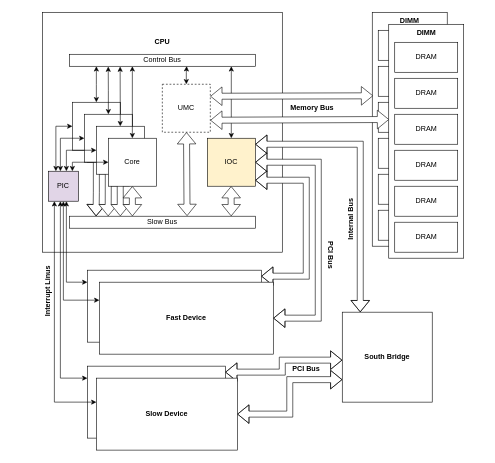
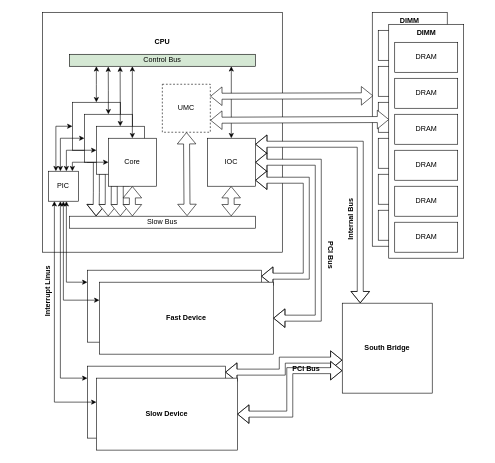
- <mxCell id="21" value="Control Bus" style="rounded=0;whiteSpace=wrap;html=1;direction=west;" vertex="1" parent="1"><mxGeometry x="115" y="90" width="310" height="20" as="geometry" /></mxCell>
+ <mxCell id="21" value="Control Bus" style="rounded=0;whiteSpace=wrap;html=1;direction=west;fillColor=#d5e8d4;" vertex="1" parent="1"><mxGeometry x="115" y="90" width="310" height="20" as="geometry" /></mxCell>
- <mxCell id="26" style="edgeStyle=orthogonalEdgeStyle;rounded=0;orthogonalLoop=1;jettySize=auto;html=1;startArrow=classic;startFill=1;endArrow=classic;endFill=1;entryX=0.369;entryY=0.007;entryDx=0;entryDy=0;entryPerimeter=0;" edge="1" parent="1" source="27" target="21"><mxGeometry relative="1" as="geometry"><mxPoint x="319" y="110" as="targetPoint" /></mxGeometry></mxCell>
- <mxCell id="43" value="&lt;b&gt;Memory Bus&lt;/b&gt;" style="text;html=1;strokeColor=none;fillColor=none;align=center;verticalAlign=middle;whiteSpace=wrap;rounded=0;" vertex="1" parent="1"><mxGeometry x="480" y="165" width="80" height="30" as="geometry" /></mxCell>
- <mxCell id="33" value="IOC" style="whiteSpace=wrap;html=1;aspect=fixed;fillColor=#fff2cc;" vertex="1" parent="1"><mxGeometry x="345" y="230" width="80" height="80" as="geometry" /></mxCell>
+ <mxCell id="33" value="IOC" style="whiteSpace=wrap;html=1;aspect=fixed;" vertex="1" parent="1"><mxGeometry x="345" y="230" width="80" height="80" as="geometry" /></mxCell>
- <mxCell id="50" value="PIC" style="whiteSpace=wrap;html=1;aspect=fixed;fillColor=#e1d5e7;" vertex="1" parent="1"><mxGeometry x="80" y="285" width="50" height="50" as="geometry" /></mxCell>
+ <mxCell id="50" value="PIC" style="whiteSpace=wrap;html=1;aspect=fixed;" vertex="1" parent="1"><mxGeometry x="80" y="285" width="50" height="50" as="geometry" /></mxCell>
- <mxCell id="53" value="&lt;div&gt;&lt;b&gt;South Bridge&lt;/b&gt;&lt;br&gt;&lt;/div&gt;" style="whiteSpace=wrap;html=1;aspect=fixed;" vertex="1" parent="1"><mxGeometry x="570" y="520" width="150" height="150" as="geometry" /></mxCell>
+ <mxCell id="53" value="&lt;div&gt;&lt;b&gt;South Bridge&lt;/b&gt;&lt;br&gt;&lt;/div&gt;" style="whiteSpace=wrap;html=1;aspect=fixed;" vertex="1" parent="1"><mxGeometry x="570" y="505" width="150" height="150" as="geometry" /></mxCell>
